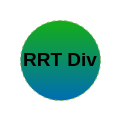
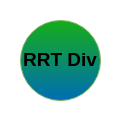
- <mxCell id="2" value="&lt;b&gt;RRT Div&lt;/b&gt;" style="ellipse;whiteSpace=wrap;html=1;aspect=fixed;fontSize=19;fillColor=#006DB5;strokeColor=#82b366;gradientColor=#14AD18;gradientDirection=north;dashed=1;" vertex="1" parent="1"><mxGeometry x="20" y="20" width="80" height="80" as="geometry" /></mxCell>
+ <mxCell id="2" value="&lt;b&gt;RRT Div&lt;/b&gt;" style="ellipse;whiteSpace=wrap;html=1;aspect=fixed;fontSize=19;fillColor=#006DB5;strokeColor=#82b366;gradientColor=#14AD18;gradientDirection=north;" vertex="1" parent="1"><mxGeometry x="20" y="20" width="80" height="80" as="geometry" /></mxCell>
